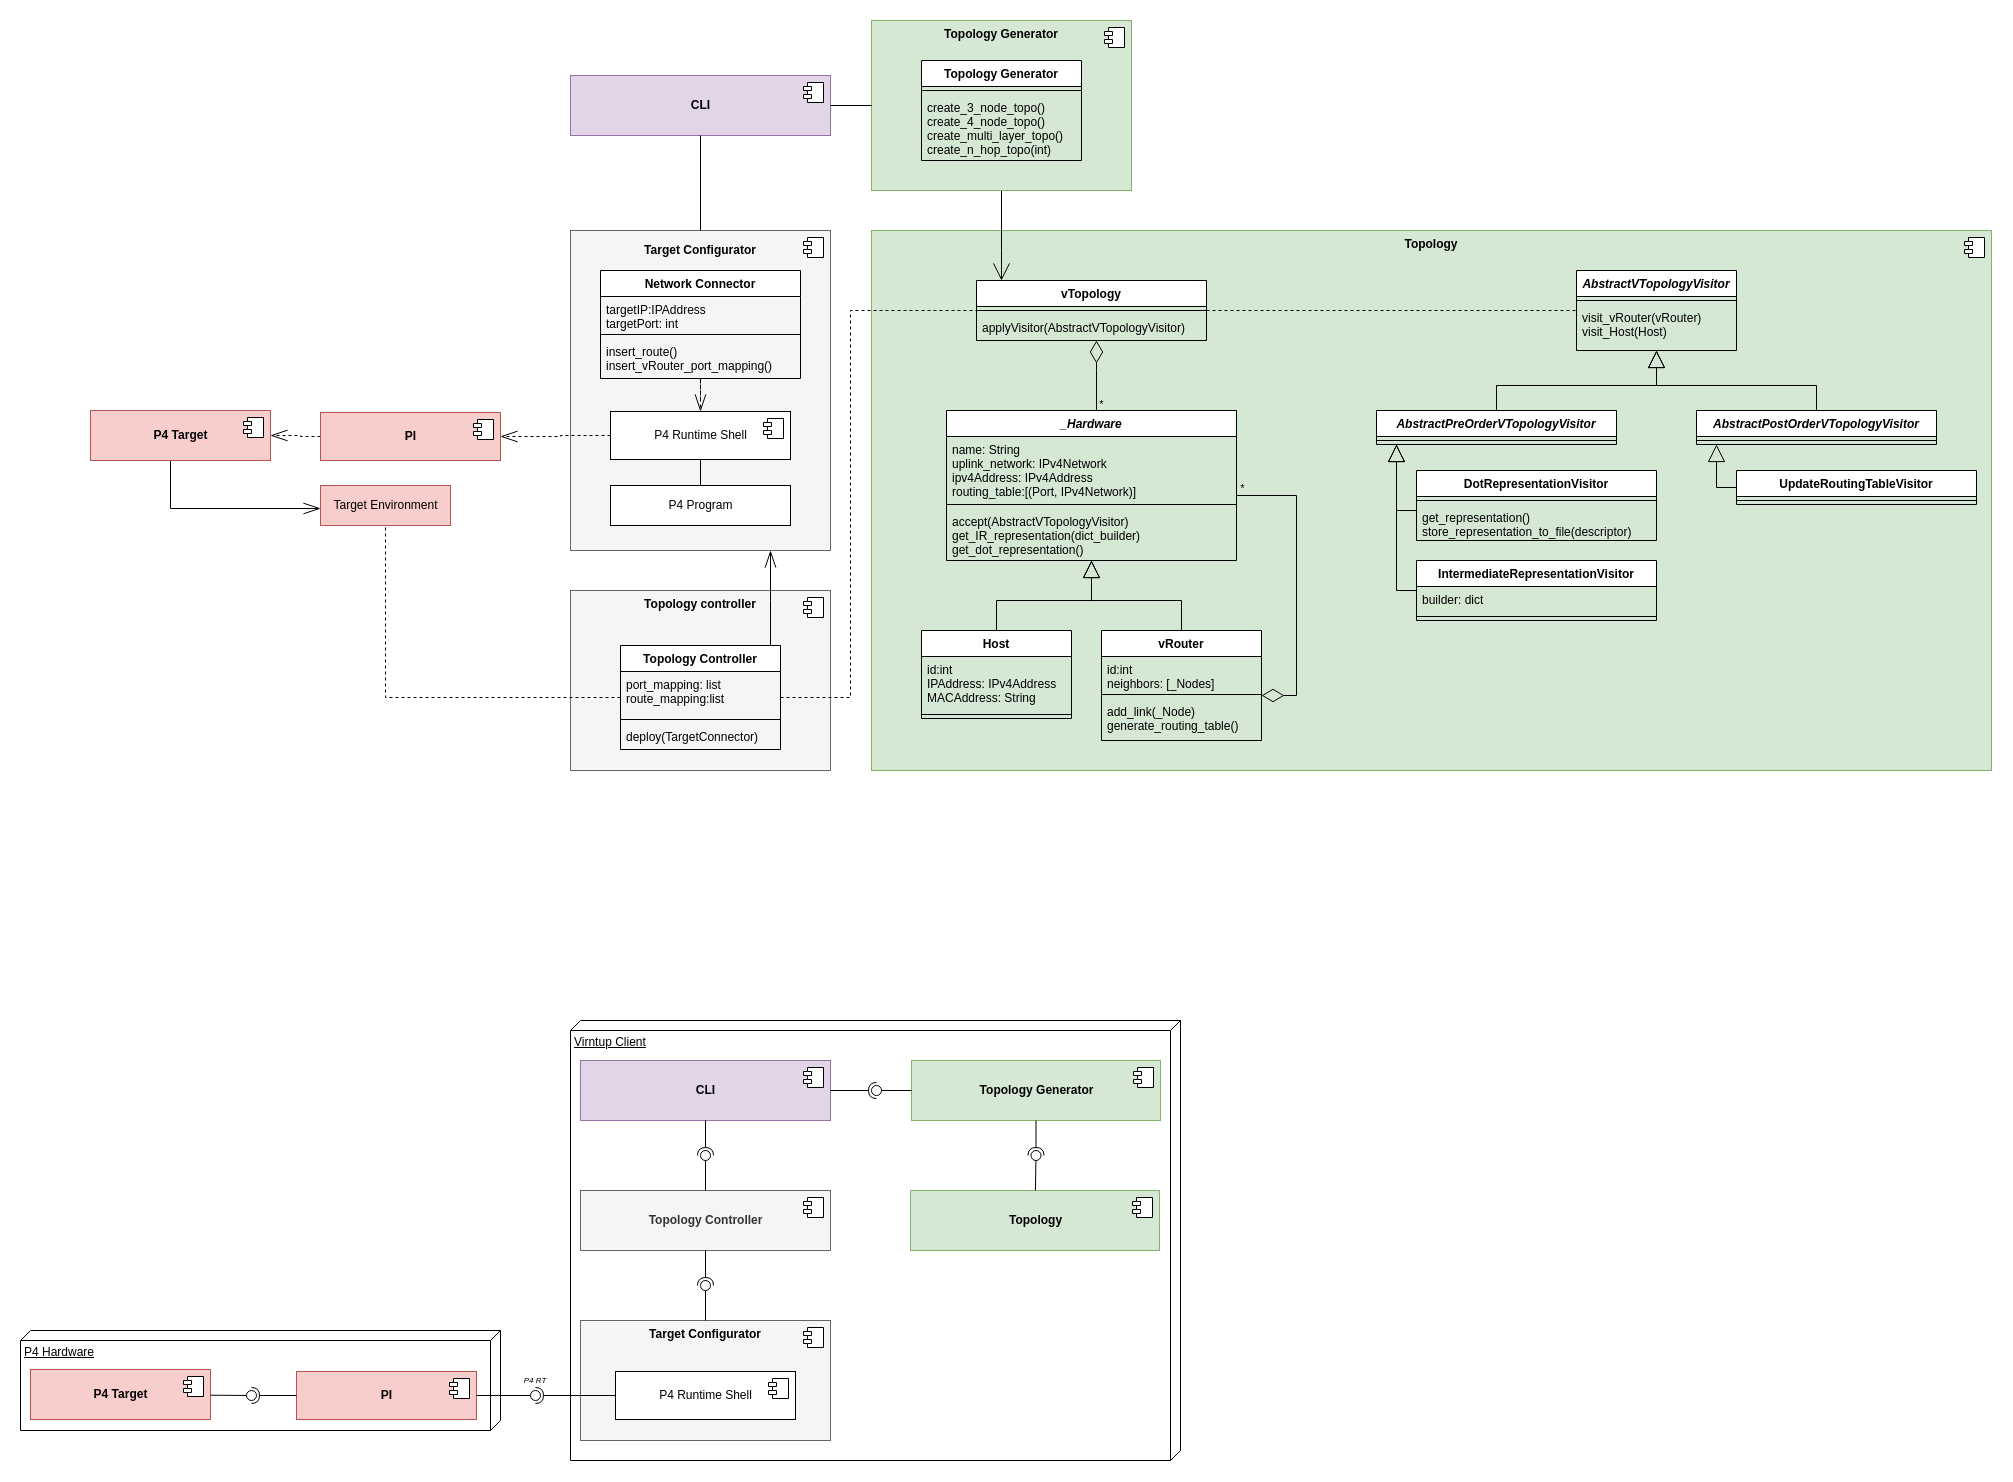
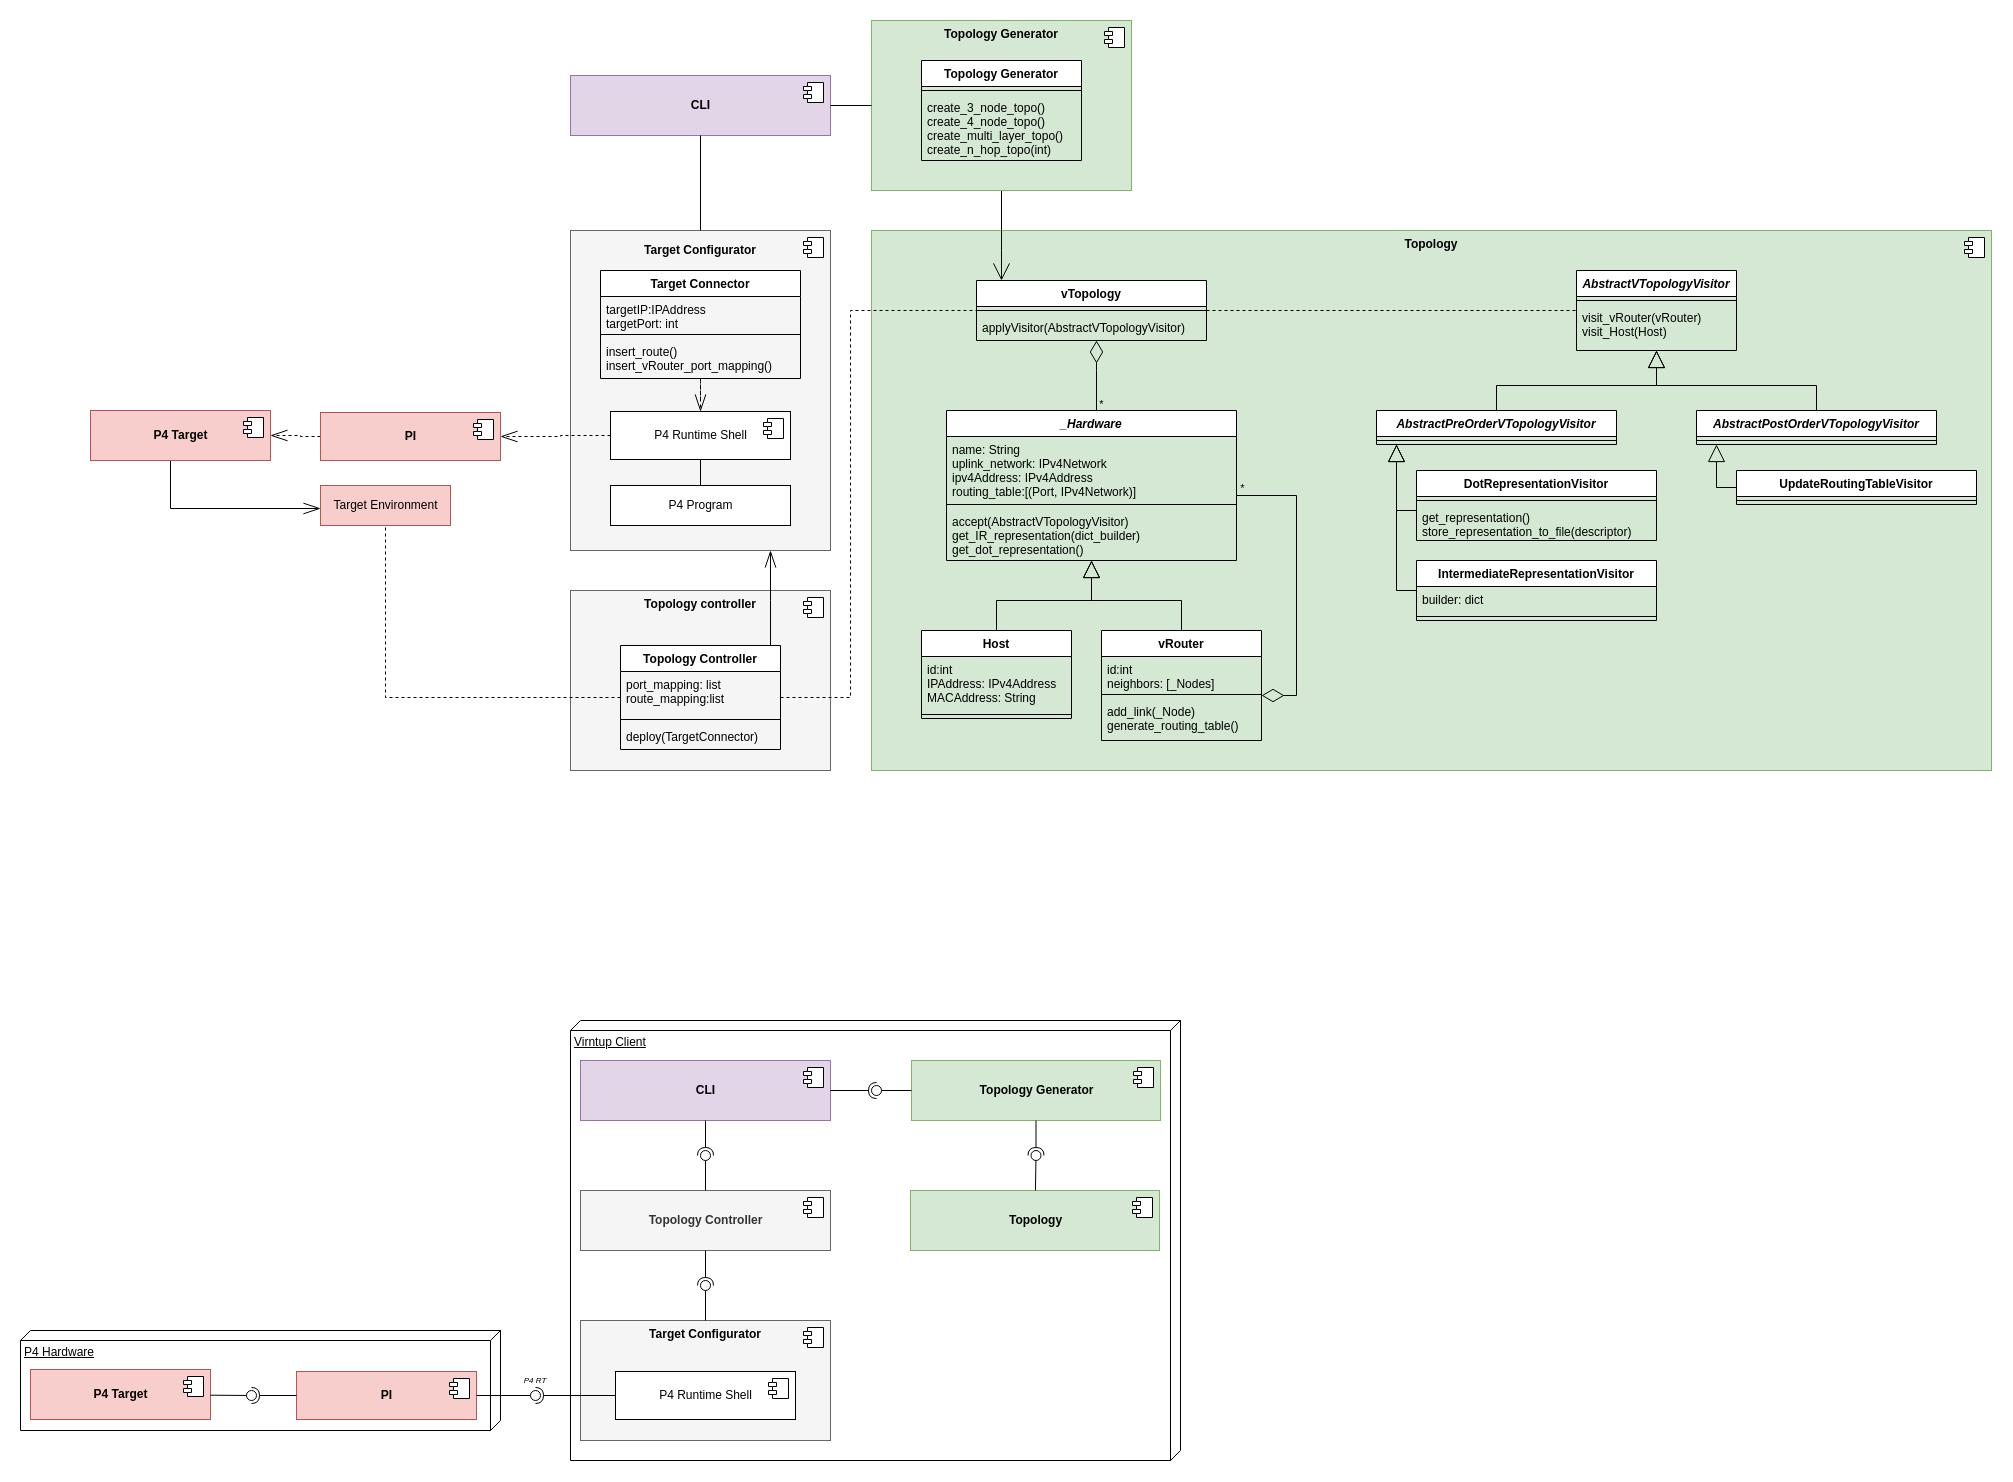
- <mxCell id="106" value="Network Connector" style="swimlane;fontStyle=1;align=center;verticalAlign=top;childLayout=stackLayout;horizontal=1;startSize=26;horizontalStack=0;resizeParent=1;resizeParentMax=0;resizeLast=0;collapsible=1;marginBottom=0;" vertex="1" parent="102"><mxGeometry x="600" y="270" width="200" height="108" as="geometry" /></mxCell>
+ <mxCell id="106" value="Target Connector" style="swimlane;fontStyle=1;align=center;verticalAlign=top;childLayout=stackLayout;horizontal=1;startSize=26;horizontalStack=0;resizeParent=1;resizeParentMax=0;resizeLast=0;collapsible=1;marginBottom=0;" vertex="1" parent="102"><mxGeometry x="600" y="270" width="200" height="108" as="geometry" /></mxCell>
